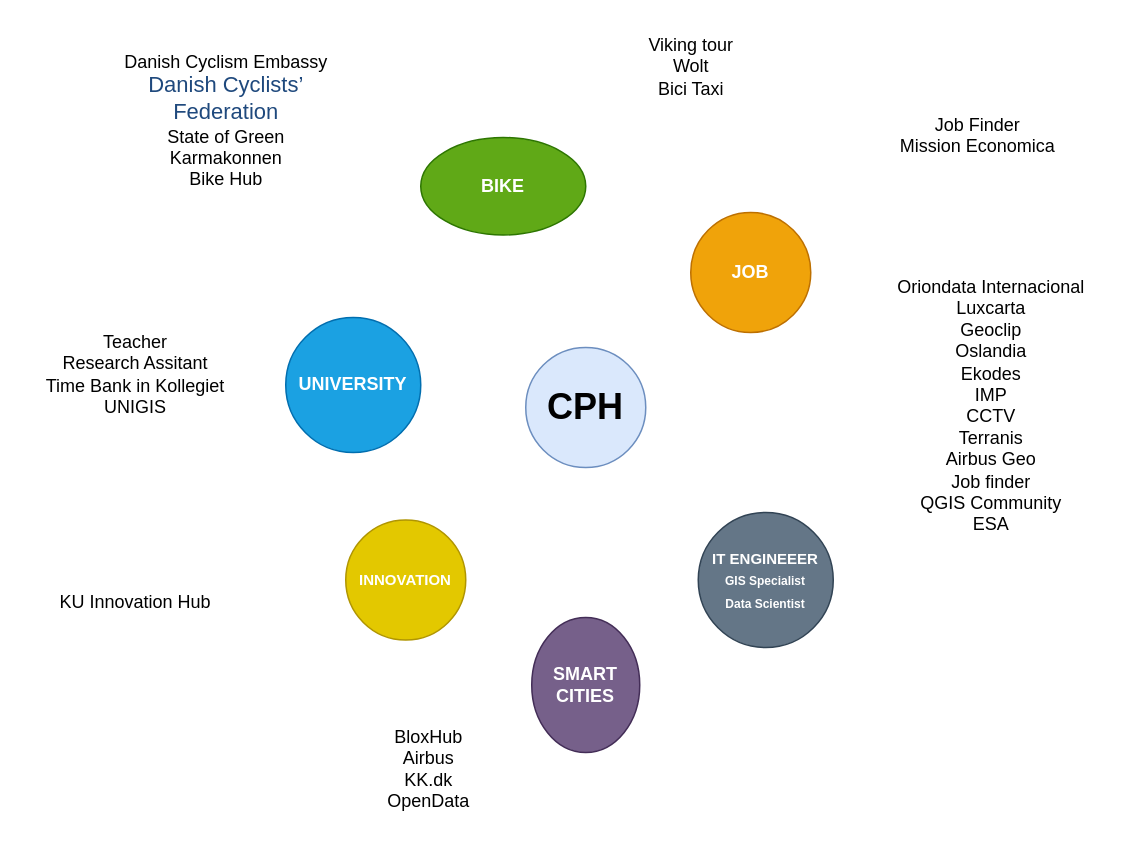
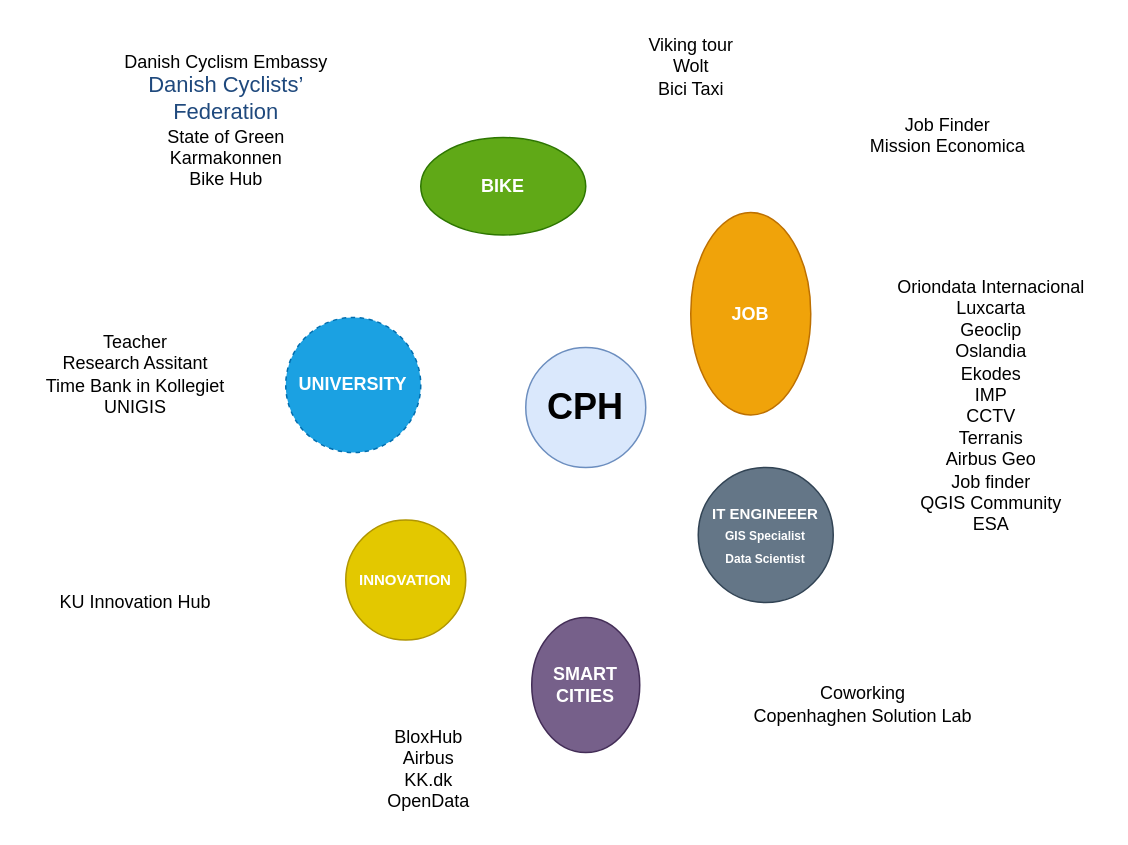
- <mxCell id="16" value="Job Finder&lt;br&gt;Mission Economica" style="text;html=1;resizable=0;points=[];autosize=1;align=center;verticalAlign=top;spacingTop=-4;" vertex="1" parent="1"><mxGeometry x="591" y="73" width="120" height="30" as="geometry" /></mxCell>
+ <mxCell id="16" value="Job Finder&lt;br&gt;Mission Economica" style="text;html=1;resizable=0;points=[];autosize=1;align=center;verticalAlign=top;spacingTop=-4;" vertex="1" parent="1"><mxGeometry x="571" y="73" width="120" height="30" as="geometry" /></mxCell>
- <mxCell id="4" value="&lt;b&gt;JOB&lt;/b&gt;" style="ellipse;whiteSpace=wrap;html=1;fillColor=#f0a30a;strokeColor=#BD7000;fontColor=#ffffff;" parent="1" vertex="1"><mxGeometry x="460" y="141" width="80" height="80" as="geometry" /></mxCell>
+ <mxCell id="4" value="&lt;b&gt;JOB&lt;/b&gt;" style="ellipse;whiteSpace=wrap;html=1;fillColor=#f0a30a;strokeColor=#BD7000;fontColor=#ffffff;" parent="1" vertex="1"><mxGeometry x="460" y="141" width="80" height="135" as="geometry" /></mxCell>
- <mxCell id="6" value="&lt;b&gt;UNIVERSITY&lt;/b&gt;" style="ellipse;whiteSpace=wrap;html=1;fillColor=#1ba1e2;strokeColor=#006EAF;fontColor=#ffffff;" parent="1" vertex="1"><mxGeometry x="190" y="211" width="90" height="90" as="geometry" /></mxCell>
+ <mxCell id="6" value="&lt;b&gt;UNIVERSITY&lt;/b&gt;" style="ellipse;whiteSpace=wrap;html=1;fillColor=#1ba1e2;strokeColor=#006EAF;fontColor=#ffffff;dashed=1;" parent="1" vertex="1"><mxGeometry x="190" y="211" width="90" height="90" as="geometry" /></mxCell>
- <mxCell id="5" value="&lt;b&gt;&lt;font&gt;&lt;span style=&quot;font-size: 10px&quot;&gt;IT ENGINEEER&lt;/span&gt;&lt;br&gt;&lt;font style=&quot;font-size: 8px&quot;&gt;GIS Specialist&lt;br&gt;Data Scientist&lt;br&gt;&lt;/font&gt;&lt;/font&gt;&lt;/b&gt;" style="ellipse;whiteSpace=wrap;html=1;fillColor=#647687;strokeColor=#314354;fontColor=#ffffff;" parent="1" vertex="1"><mxGeometry x="465" y="341" width="90" height="90" as="geometry" /></mxCell>
+ <mxCell id="5" value="&lt;b&gt;&lt;font&gt;&lt;span style=&quot;font-size: 10px&quot;&gt;IT ENGINEEER&lt;/span&gt;&lt;br&gt;&lt;font style=&quot;font-size: 8px&quot;&gt;GIS Specialist&lt;br&gt;Data Scientist&lt;br&gt;&lt;/font&gt;&lt;/font&gt;&lt;/b&gt;" style="ellipse;whiteSpace=wrap;html=1;fillColor=#647687;strokeColor=#314354;fontColor=#ffffff;" parent="1" vertex="1"><mxGeometry x="465" y="311" width="90" height="90" as="geometry" /></mxCell>
+ <mxCell id="8" value="Coworking&lt;br&gt;Copenhaghen Solution Lab" style="text;html=1;strokeColor=none;fillColor=none;align=center;verticalAlign=middle;whiteSpace=wrap;rounded=0;" parent="1" vertex="1"><mxGeometry x="480" y="441" width="190" height="55" as="geometry" /></mxCell>
